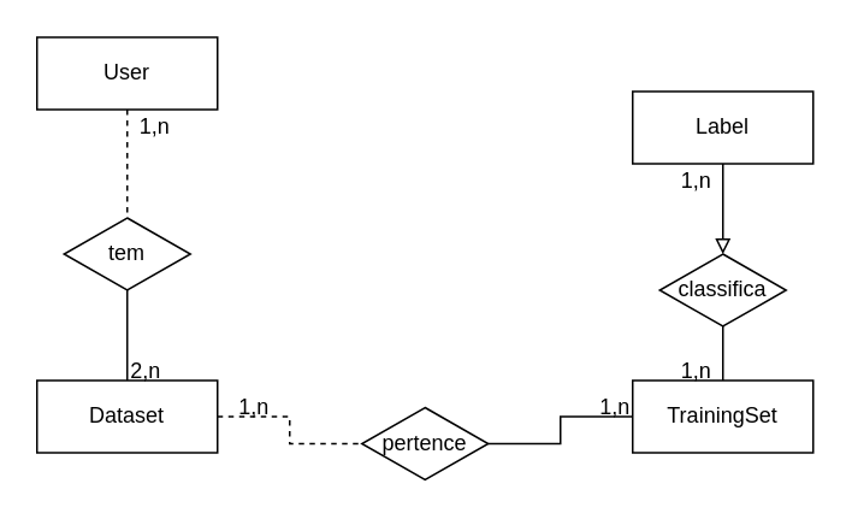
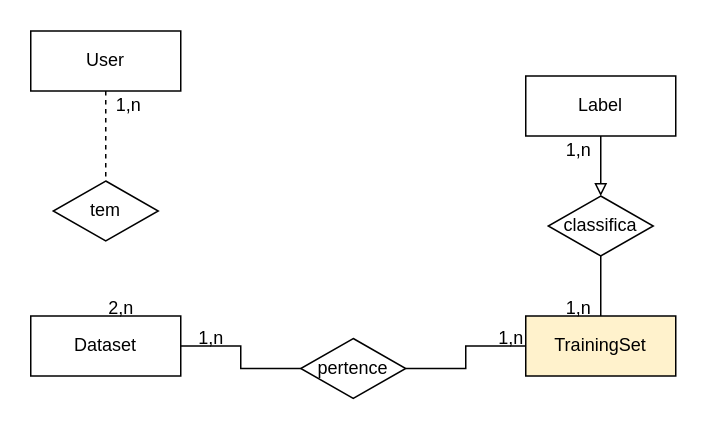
- <mxCell id="14" value="classifica" style="shape=rhombus;perimeter=rhombusPerimeter;whiteSpace=wrap;html=1;align=center;" parent="1" vertex="1"><mxGeometry x="365" y="140" width="70" height="40" as="geometry" /></mxCell>
+ <mxCell id="14" value="classifica" style="shape=rhombus;perimeter=rhombusPerimeter;whiteSpace=wrap;html=1;align=center;" parent="1" vertex="1"><mxGeometry x="365" y="130" width="70" height="40" as="geometry" /></mxCell>
- <mxCell id="4" style="edgeStyle=orthogonalEdgeStyle;rounded=0;orthogonalLoop=1;jettySize=auto;html=1;endArrow=none;endFill=0;" parent="1" source="5" target="7" edge="1"><mxGeometry relative="1" as="geometry" /></mxCell>
- <mxCell id="8" value="TrainingSet" style="whiteSpace=wrap;html=1;align=center;" parent="1" vertex="1"><mxGeometry x="350" y="210" width="100" height="40" as="geometry" /></mxCell>
+ <mxCell id="8" value="TrainingSet" style="whiteSpace=wrap;html=1;align=center;fillColor=#fff2cc;" parent="1" vertex="1"><mxGeometry x="350" y="210" width="100" height="40" as="geometry" /></mxCell>
- <mxCell id="6" style="edgeStyle=orthogonalEdgeStyle;rounded=0;orthogonalLoop=1;jettySize=auto;html=1;entryX=0;entryY=0.5;entryDx=0;entryDy=0;endArrow=none;endFill=0;dashed=1;" parent="1" source="7" target="12" edge="1"><mxGeometry relative="1" as="geometry" /></mxCell>
+ <mxCell id="6" style="edgeStyle=orthogonalEdgeStyle;rounded=0;orthogonalLoop=1;jettySize=auto;html=1;entryX=0;entryY=0.5;entryDx=0;entryDy=0;endArrow=none;endFill=0;" parent="1" source="7" target="12" edge="1"><mxGeometry relative="1" as="geometry" /></mxCell>
